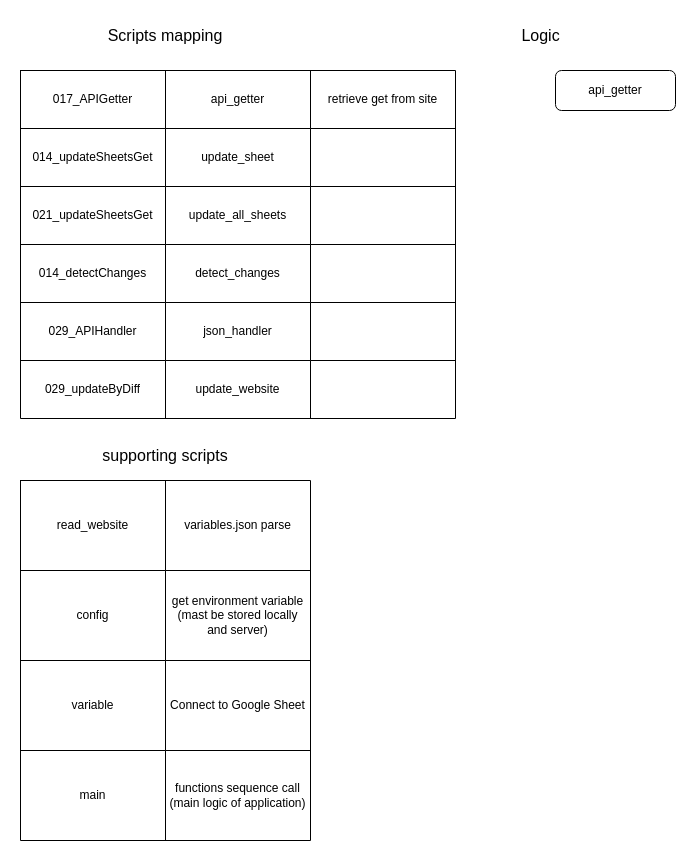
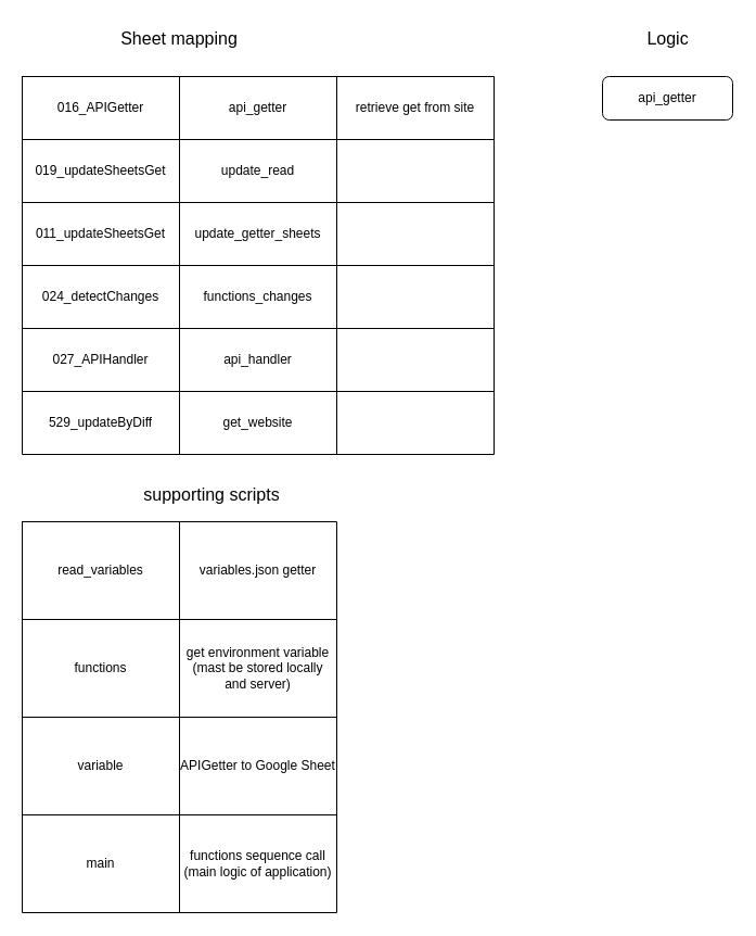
- <mxCell id="27" value="&lt;font style=&quot;font-size: 16px;&quot;&gt;Scripts mapping&lt;/font&gt;" style="text;strokeColor=none;align=center;fillColor=none;html=1;verticalAlign=middle;whiteSpace=wrap;rounded=0;" vertex="1" parent="1"><mxGeometry x="85" y="20" width="160" height="30" as="geometry" /></mxCell>
+ <mxCell id="27" value="&lt;font style=&quot;font-size: 16px;&quot;&gt;Sheet mapping&lt;/font&gt;" style="text;strokeColor=none;align=center;fillColor=none;html=1;verticalAlign=middle;whiteSpace=wrap;rounded=0;" vertex="1" parent="1"><mxGeometry x="85" y="20" width="160" height="30" as="geometry" /></mxCell>
- <mxCell id="43" value="&lt;font style=&quot;font-size: 16px;&quot;&gt;Logic&lt;/font&gt;" style="text;html=1;align=center;verticalAlign=middle;resizable=0;points=[];autosize=1;strokeColor=none;fillColor=none;" vertex="1" parent="1"><mxGeometry x="510" y="20" width="60" height="30" as="geometry" /></mxCell>
+ <mxCell id="43" value="&lt;font style=&quot;font-size: 16px;&quot;&gt;Logic&lt;/font&gt;" style="text;html=1;align=center;verticalAlign=middle;resizable=0;points=[];autosize=1;strokeColor=none;fillColor=none;" vertex="1" parent="1"><mxGeometry x="585" y="20" width="60" height="30" as="geometry" /></mxCell>
- <mxCell id="4" value="017_APIGetter" style="shape=partialRectangle;html=1;whiteSpace=wrap;connectable=0;strokeColor=inherit;overflow=hidden;fillColor=none;top=0;left=0;bottom=0;right=0;pointerEvents=1;" vertex="1" parent="3"><mxGeometry width="145" height="58" as="geometry"><mxRectangle width="145" height="58" as="alternateBounds" /></mxGeometry></mxCell>
+ <mxCell id="4" value="016_APIGetter" style="shape=partialRectangle;html=1;whiteSpace=wrap;connectable=0;strokeColor=inherit;overflow=hidden;fillColor=none;top=0;left=0;bottom=0;right=0;pointerEvents=1;" vertex="1" parent="3"><mxGeometry width="145" height="58" as="geometry"><mxRectangle width="145" height="58" as="alternateBounds" /></mxGeometry></mxCell>
- <mxCell id="8" value="014_updateSheetsGet" style="shape=partialRectangle;html=1;whiteSpace=wrap;connectable=0;strokeColor=inherit;overflow=hidden;fillColor=none;top=0;left=0;bottom=0;right=0;pointerEvents=1;" vertex="1" parent="7"><mxGeometry width="145" height="58" as="geometry"><mxRectangle width="145" height="58" as="alternateBounds" /></mxGeometry></mxCell>
+ <mxCell id="8" value="019_updateSheetsGet" style="shape=partialRectangle;html=1;whiteSpace=wrap;connectable=0;strokeColor=inherit;overflow=hidden;fillColor=none;top=0;left=0;bottom=0;right=0;pointerEvents=1;" vertex="1" parent="7"><mxGeometry width="145" height="58" as="geometry"><mxRectangle width="145" height="58" as="alternateBounds" /></mxGeometry></mxCell>
- <mxCell id="9" value="update_sheet" style="shape=partialRectangle;html=1;whiteSpace=wrap;connectable=0;strokeColor=inherit;overflow=hidden;fillColor=none;top=0;left=0;bottom=0;right=0;pointerEvents=1;" vertex="1" parent="7"><mxGeometry x="145" width="145" height="58" as="geometry"><mxRectangle width="145" height="58" as="alternateBounds" /></mxGeometry></mxCell>
+ <mxCell id="9" value="update_read" style="shape=partialRectangle;html=1;whiteSpace=wrap;connectable=0;strokeColor=inherit;overflow=hidden;fillColor=none;top=0;left=0;bottom=0;right=0;pointerEvents=1;" vertex="1" parent="7"><mxGeometry x="145" width="145" height="58" as="geometry"><mxRectangle width="145" height="58" as="alternateBounds" /></mxGeometry></mxCell>
- <mxCell id="12" value="021_updateSheetsGet" style="shape=partialRectangle;html=1;whiteSpace=wrap;connectable=0;strokeColor=inherit;overflow=hidden;fillColor=none;top=0;left=0;bottom=0;right=0;pointerEvents=1;" vertex="1" parent="11"><mxGeometry width="145" height="58" as="geometry"><mxRectangle width="145" height="58" as="alternateBounds" /></mxGeometry></mxCell>
+ <mxCell id="12" value="011_updateSheetsGet" style="shape=partialRectangle;html=1;whiteSpace=wrap;connectable=0;strokeColor=inherit;overflow=hidden;fillColor=none;top=0;left=0;bottom=0;right=0;pointerEvents=1;" vertex="1" parent="11"><mxGeometry width="145" height="58" as="geometry"><mxRectangle width="145" height="58" as="alternateBounds" /></mxGeometry></mxCell>
- <mxCell id="13" value="update_all_sheets" style="shape=partialRectangle;html=1;whiteSpace=wrap;connectable=0;strokeColor=inherit;overflow=hidden;fillColor=none;top=0;left=0;bottom=0;right=0;pointerEvents=1;" vertex="1" parent="11"><mxGeometry x="145" width="145" height="58" as="geometry"><mxRectangle width="145" height="58" as="alternateBounds" /></mxGeometry></mxCell>
+ <mxCell id="13" value="update_getter_sheets" style="shape=partialRectangle;html=1;whiteSpace=wrap;connectable=0;strokeColor=inherit;overflow=hidden;fillColor=none;top=0;left=0;bottom=0;right=0;pointerEvents=1;" vertex="1" parent="11"><mxGeometry x="145" width="145" height="58" as="geometry"><mxRectangle width="145" height="58" as="alternateBounds" /></mxGeometry></mxCell>
- <mxCell id="16" value="014_detectChanges" style="shape=partialRectangle;html=1;whiteSpace=wrap;connectable=0;strokeColor=inherit;overflow=hidden;fillColor=none;top=0;left=0;bottom=0;right=0;pointerEvents=1;" vertex="1" parent="15"><mxGeometry width="145" height="58" as="geometry"><mxRectangle width="145" height="58" as="alternateBounds" /></mxGeometry></mxCell>
+ <mxCell id="16" value="024_detectChanges" style="shape=partialRectangle;html=1;whiteSpace=wrap;connectable=0;strokeColor=inherit;overflow=hidden;fillColor=none;top=0;left=0;bottom=0;right=0;pointerEvents=1;" vertex="1" parent="15"><mxGeometry width="145" height="58" as="geometry"><mxRectangle width="145" height="58" as="alternateBounds" /></mxGeometry></mxCell>
- <mxCell id="17" value="detect_changes" style="shape=partialRectangle;html=1;whiteSpace=wrap;connectable=0;strokeColor=inherit;overflow=hidden;fillColor=none;top=0;left=0;bottom=0;right=0;pointerEvents=1;" vertex="1" parent="15"><mxGeometry x="145" width="145" height="58" as="geometry"><mxRectangle width="145" height="58" as="alternateBounds" /></mxGeometry></mxCell>
+ <mxCell id="17" value="functions_changes" style="shape=partialRectangle;html=1;whiteSpace=wrap;connectable=0;strokeColor=inherit;overflow=hidden;fillColor=none;top=0;left=0;bottom=0;right=0;pointerEvents=1;" vertex="1" parent="15"><mxGeometry x="145" width="145" height="58" as="geometry"><mxRectangle width="145" height="58" as="alternateBounds" /></mxGeometry></mxCell>
- <mxCell id="20" value="029_APIHandler" style="shape=partialRectangle;html=1;whiteSpace=wrap;connectable=0;strokeColor=inherit;overflow=hidden;fillColor=none;top=0;left=0;bottom=0;right=0;pointerEvents=1;" vertex="1" parent="19"><mxGeometry width="145" height="58" as="geometry"><mxRectangle width="145" height="58" as="alternateBounds" /></mxGeometry></mxCell>
+ <mxCell id="20" value="027_APIHandler" style="shape=partialRectangle;html=1;whiteSpace=wrap;connectable=0;strokeColor=inherit;overflow=hidden;fillColor=none;top=0;left=0;bottom=0;right=0;pointerEvents=1;" vertex="1" parent="19"><mxGeometry width="145" height="58" as="geometry"><mxRectangle width="145" height="58" as="alternateBounds" /></mxGeometry></mxCell>
- <mxCell id="21" value="json_handler" style="shape=partialRectangle;html=1;whiteSpace=wrap;connectable=0;strokeColor=inherit;overflow=hidden;fillColor=none;top=0;left=0;bottom=0;right=0;pointerEvents=1;" vertex="1" parent="19"><mxGeometry x="145" width="145" height="58" as="geometry"><mxRectangle width="145" height="58" as="alternateBounds" /></mxGeometry></mxCell>
+ <mxCell id="21" value="api_handler" style="shape=partialRectangle;html=1;whiteSpace=wrap;connectable=0;strokeColor=inherit;overflow=hidden;fillColor=none;top=0;left=0;bottom=0;right=0;pointerEvents=1;" vertex="1" parent="19"><mxGeometry x="145" width="145" height="58" as="geometry"><mxRectangle width="145" height="58" as="alternateBounds" /></mxGeometry></mxCell>
- <mxCell id="24" value="029_updateByDiff" style="shape=partialRectangle;html=1;whiteSpace=wrap;connectable=0;strokeColor=inherit;overflow=hidden;fillColor=none;top=0;left=0;bottom=0;right=0;pointerEvents=1;" vertex="1" parent="23"><mxGeometry width="145" height="58" as="geometry"><mxRectangle width="145" height="58" as="alternateBounds" /></mxGeometry></mxCell>
+ <mxCell id="24" value="529_updateByDiff" style="shape=partialRectangle;html=1;whiteSpace=wrap;connectable=0;strokeColor=inherit;overflow=hidden;fillColor=none;top=0;left=0;bottom=0;right=0;pointerEvents=1;" vertex="1" parent="23"><mxGeometry width="145" height="58" as="geometry"><mxRectangle width="145" height="58" as="alternateBounds" /></mxGeometry></mxCell>
- <mxCell id="25" value="update_website" style="shape=partialRectangle;html=1;whiteSpace=wrap;connectable=0;strokeColor=inherit;overflow=hidden;fillColor=none;top=0;left=0;bottom=0;right=0;pointerEvents=1;" vertex="1" parent="23"><mxGeometry x="145" width="145" height="58" as="geometry"><mxRectangle width="145" height="58" as="alternateBounds" /></mxGeometry></mxCell>
+ <mxCell id="25" value="get_website" style="shape=partialRectangle;html=1;whiteSpace=wrap;connectable=0;strokeColor=inherit;overflow=hidden;fillColor=none;top=0;left=0;bottom=0;right=0;pointerEvents=1;" vertex="1" parent="23"><mxGeometry x="145" width="145" height="58" as="geometry"><mxRectangle width="145" height="58" as="alternateBounds" /></mxGeometry></mxCell>
- <mxCell id="42" value="&lt;span style=&quot;font-size: 16px;&quot;&gt;supporting scripts&lt;/span&gt;" style="text;strokeColor=none;align=center;fillColor=none;html=1;verticalAlign=middle;whiteSpace=wrap;rounded=0;" vertex="1" parent="1"><mxGeometry x="85" y="440" width="160" height="30" as="geometry" /></mxCell>
+ <mxCell id="42" value="&lt;span style=&quot;font-size: 16px;&quot;&gt;supporting scripts&lt;/span&gt;" style="text;strokeColor=none;align=center;fillColor=none;html=1;verticalAlign=middle;whiteSpace=wrap;rounded=0;" vertex="1" parent="1"><mxGeometry x="115" y="440" width="160" height="30" as="geometry" /></mxCell>
- <mxCell id="31" value="read_website" style="shape=partialRectangle;html=1;whiteSpace=wrap;connectable=0;strokeColor=inherit;overflow=hidden;fillColor=none;top=0;left=0;bottom=0;right=0;pointerEvents=1;" vertex="1" parent="30"><mxGeometry width="145" height="90" as="geometry"><mxRectangle width="145" height="90" as="alternateBounds" /></mxGeometry></mxCell>
+ <mxCell id="31" value="read_variables" style="shape=partialRectangle;html=1;whiteSpace=wrap;connectable=0;strokeColor=inherit;overflow=hidden;fillColor=none;top=0;left=0;bottom=0;right=0;pointerEvents=1;" vertex="1" parent="30"><mxGeometry width="145" height="90" as="geometry"><mxRectangle width="145" height="90" as="alternateBounds" /></mxGeometry></mxCell>
- <mxCell id="32" value="variables.json parse" style="shape=partialRectangle;html=1;whiteSpace=wrap;connectable=0;strokeColor=inherit;overflow=hidden;fillColor=none;top=0;left=0;bottom=0;right=0;pointerEvents=1;" vertex="1" parent="30"><mxGeometry x="145" width="145" height="90" as="geometry"><mxRectangle width="145" height="90" as="alternateBounds" /></mxGeometry></mxCell>
+ <mxCell id="32" value="variables.json getter" style="shape=partialRectangle;html=1;whiteSpace=wrap;connectable=0;strokeColor=inherit;overflow=hidden;fillColor=none;top=0;left=0;bottom=0;right=0;pointerEvents=1;" vertex="1" parent="30"><mxGeometry x="145" width="145" height="90" as="geometry"><mxRectangle width="145" height="90" as="alternateBounds" /></mxGeometry></mxCell>
- <mxCell id="34" value="config" style="shape=partialRectangle;html=1;whiteSpace=wrap;connectable=0;strokeColor=inherit;overflow=hidden;fillColor=none;top=0;left=0;bottom=0;right=0;pointerEvents=1;" vertex="1" parent="33"><mxGeometry width="145" height="90" as="geometry"><mxRectangle width="145" height="90" as="alternateBounds" /></mxGeometry></mxCell>
+ <mxCell id="34" value="functions" style="shape=partialRectangle;html=1;whiteSpace=wrap;connectable=0;strokeColor=inherit;overflow=hidden;fillColor=none;top=0;left=0;bottom=0;right=0;pointerEvents=1;" vertex="1" parent="33"><mxGeometry width="145" height="90" as="geometry"><mxRectangle width="145" height="90" as="alternateBounds" /></mxGeometry></mxCell>
- <mxCell id="38" value="Connect to Google Sheet" style="shape=partialRectangle;html=1;whiteSpace=wrap;connectable=0;strokeColor=inherit;overflow=hidden;fillColor=none;top=0;left=0;bottom=0;right=0;pointerEvents=1;" vertex="1" parent="36"><mxGeometry x="145" width="145" height="90" as="geometry"><mxRectangle width="145" height="90" as="alternateBounds" /></mxGeometry></mxCell>
+ <mxCell id="38" value="APIGetter to Google Sheet" style="shape=partialRectangle;html=1;whiteSpace=wrap;connectable=0;strokeColor=inherit;overflow=hidden;fillColor=none;top=0;left=0;bottom=0;right=0;pointerEvents=1;" vertex="1" parent="36"><mxGeometry x="145" width="145" height="90" as="geometry"><mxRectangle width="145" height="90" as="alternateBounds" /></mxGeometry></mxCell>
